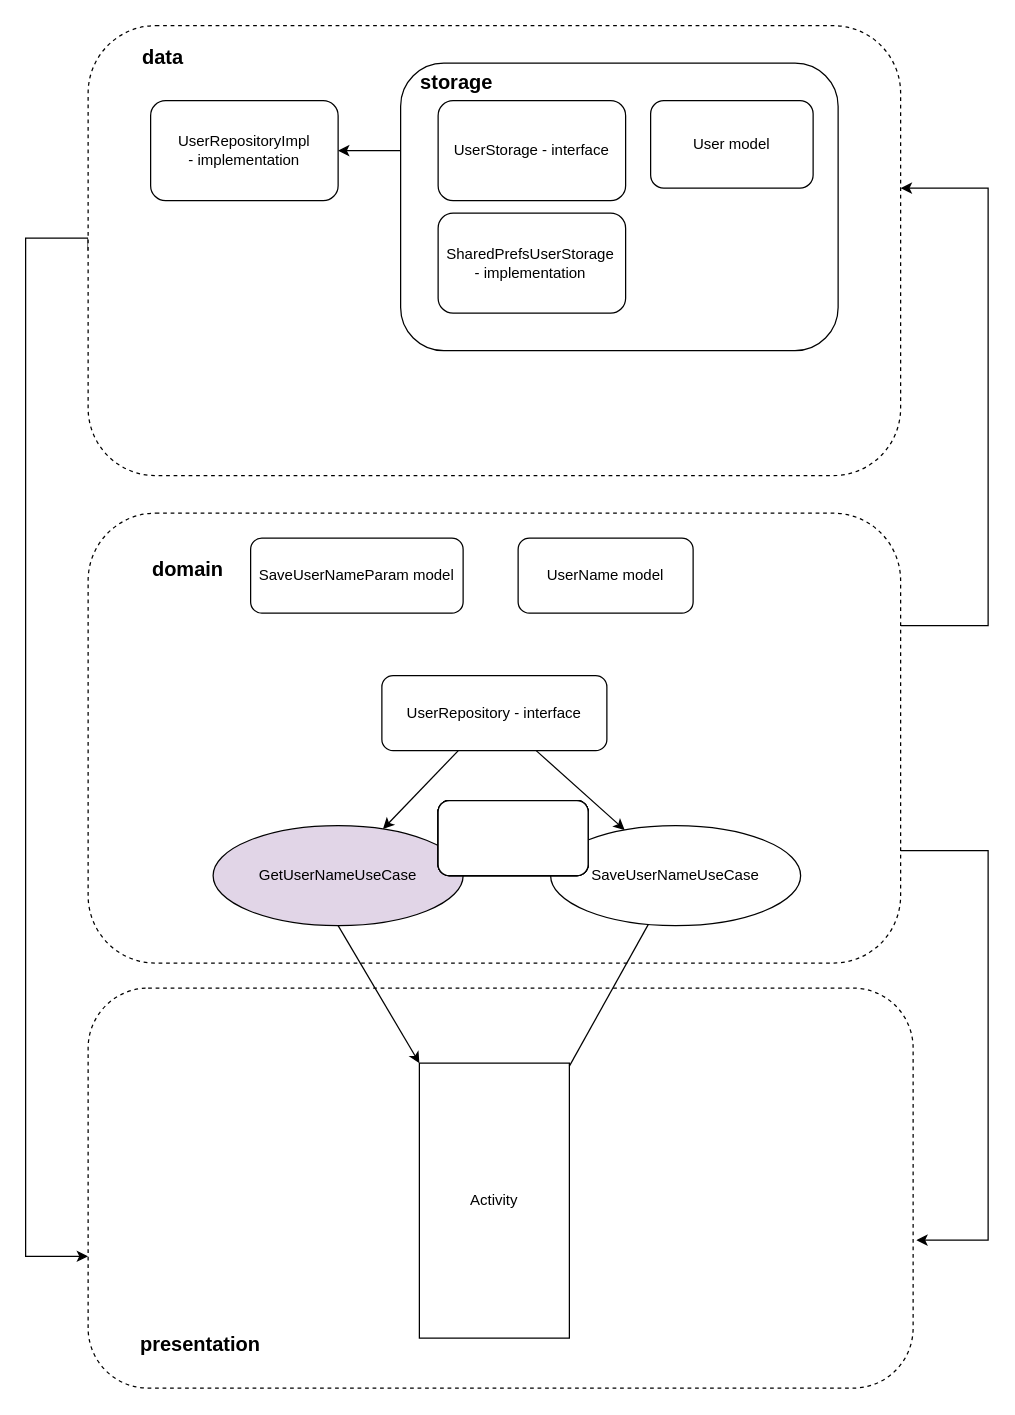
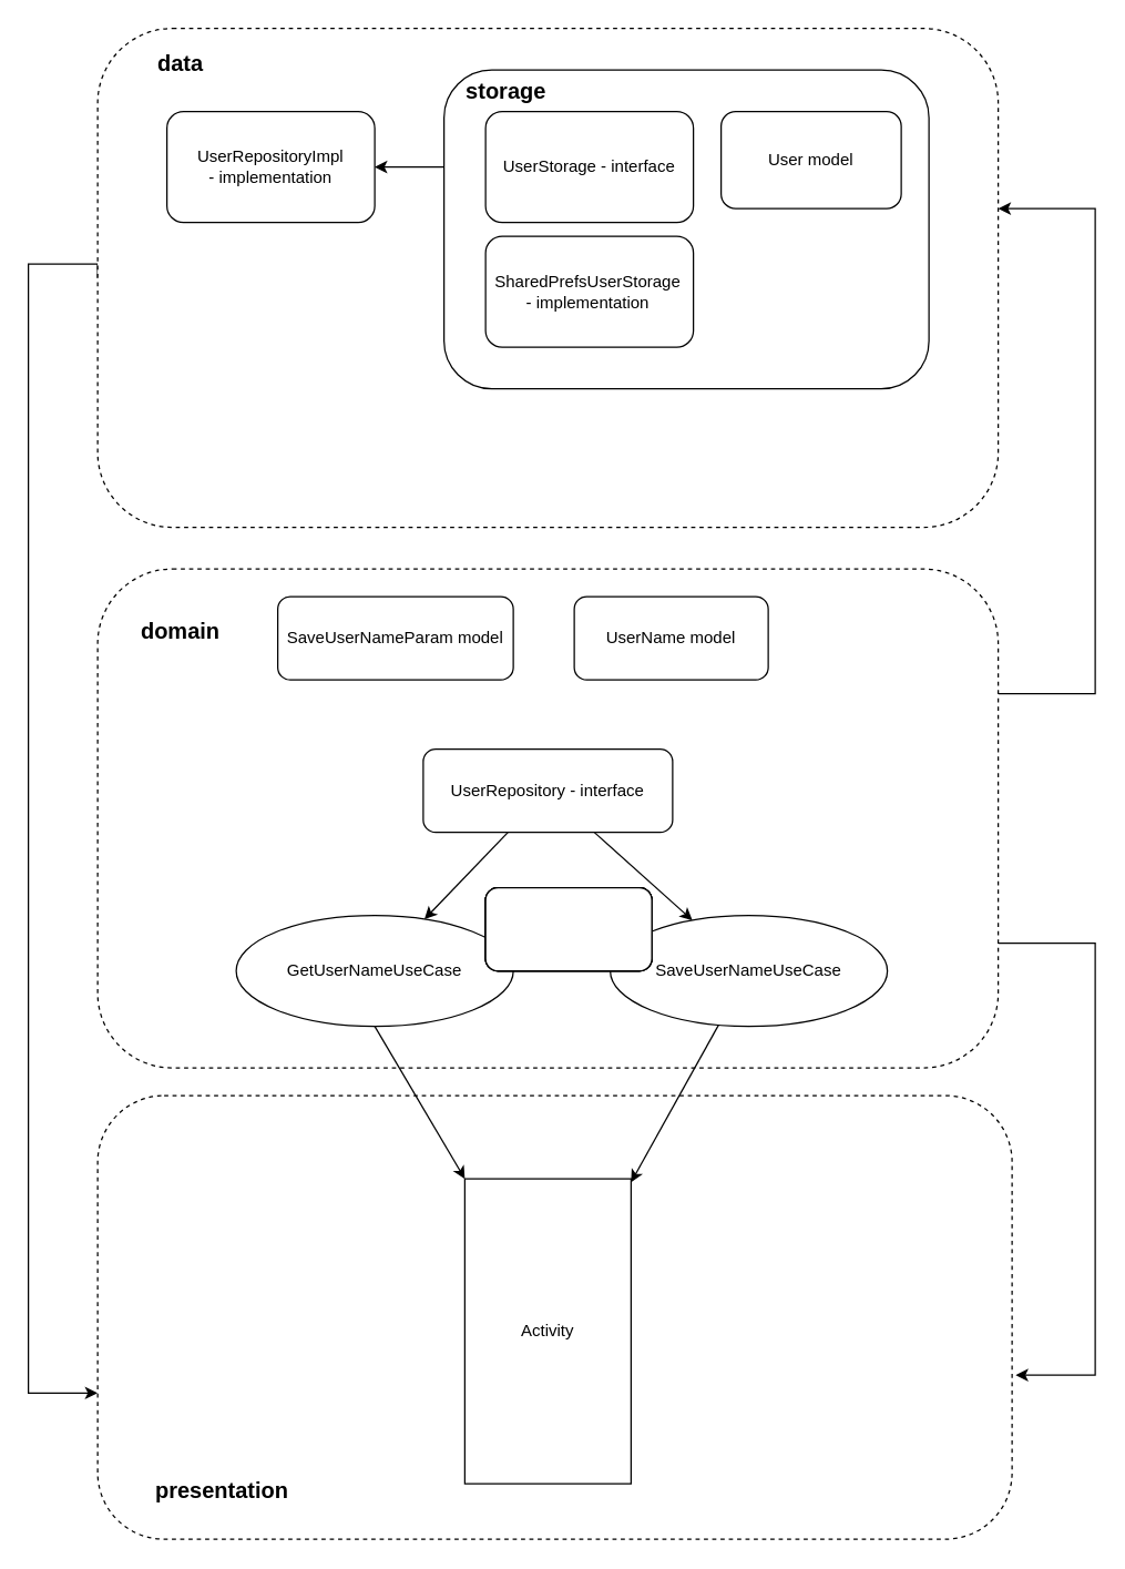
- <mxCell id="11" value="&lt;b&gt;&lt;font style=&quot;font-size: 16px;&quot;&gt;domain&lt;/font&gt;&lt;/b&gt;" style="text;html=1;strokeColor=none;fillColor=none;align=center;verticalAlign=middle;whiteSpace=wrap;rounded=0;" parent="1" vertex="1"><mxGeometry x="120" y="440" width="60" height="30" as="geometry" /></mxCell>
+ <mxCell id="11" value="&lt;b&gt;&lt;font style=&quot;font-size: 16px;&quot;&gt;domain&lt;/font&gt;&lt;/b&gt;" style="text;html=1;strokeColor=none;fillColor=none;align=center;verticalAlign=middle;whiteSpace=wrap;rounded=0;" parent="1" vertex="1"><mxGeometry x="100" y="440" width="60" height="30" as="geometry" /></mxCell>
- <mxCell id="6" value="GetUserNameUseCase" style="ellipse;whiteSpace=wrap;html=1;fillColor=#e1d5e7;" parent="1" vertex="1"><mxGeometry x="170" y="660" width="200" height="80" as="geometry" /></mxCell>
+ <mxCell id="6" value="GetUserNameUseCase" style="ellipse;whiteSpace=wrap;html=1;" parent="1" vertex="1"><mxGeometry x="170" y="660" width="200" height="80" as="geometry" /></mxCell>
- <mxCell id="9" value="" style="endArrow=none;html=1;rounded=0;" parent="1" source="7" target="3" edge="1"><mxGeometry width="50" height="50" relative="1" as="geometry"><mxPoint x="390" y="700" as="sourcePoint" /><mxPoint x="440" y="650" as="targetPoint" /></mxGeometry></mxCell>
+ <mxCell id="9" value="" style="endArrow=classic;html=1;rounded=0;" parent="1" source="7" target="3" edge="1"><mxGeometry width="50" height="50" relative="1" as="geometry"><mxPoint x="390" y="700" as="sourcePoint" /><mxPoint x="440" y="650" as="targetPoint" /></mxGeometry></mxCell>
